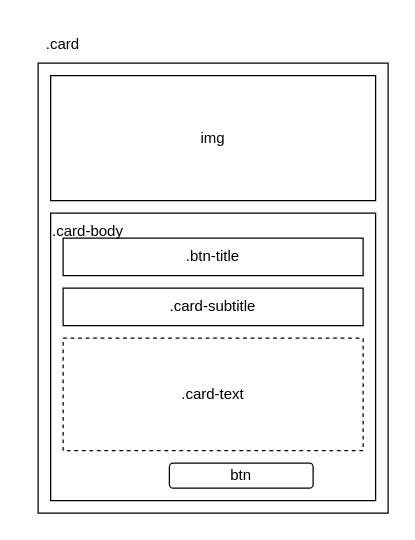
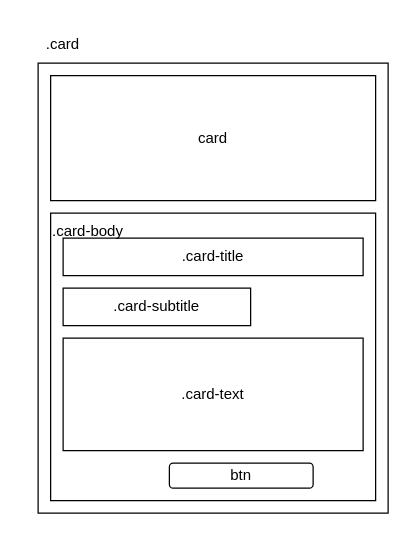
- <mxCell id="4" value="img" style="rounded=0;whiteSpace=wrap;html=1;" vertex="1" parent="1"><mxGeometry x="40" y="60" width="260" height="100" as="geometry" /></mxCell>
+ <mxCell id="4" value="card" style="rounded=0;whiteSpace=wrap;html=1;" vertex="1" parent="1"><mxGeometry x="40" y="60" width="260" height="100" as="geometry" /></mxCell>
- <mxCell id="6" value=".btn-title" style="rounded=0;whiteSpace=wrap;html=1;" vertex="1" parent="1"><mxGeometry x="50" y="190" width="240" height="30" as="geometry" /></mxCell>
+ <mxCell id="6" value=".card-title" style="rounded=0;whiteSpace=wrap;html=1;" vertex="1" parent="1"><mxGeometry x="50" y="190" width="240" height="30" as="geometry" /></mxCell>
- <mxCell id="8" value=".card-subtitle" style="rounded=0;whiteSpace=wrap;html=1;" vertex="1" parent="1"><mxGeometry x="50" y="230" width="240" height="30" as="geometry" /></mxCell>
+ <mxCell id="8" value=".card-subtitle" style="rounded=0;whiteSpace=wrap;html=1;" vertex="1" parent="1"><mxGeometry x="50" y="230" width="150" height="30" as="geometry" /></mxCell>
- <mxCell id="9" value=".card-text" style="rounded=0;whiteSpace=wrap;html=1;dashed=1;" vertex="1" parent="1"><mxGeometry x="50" y="270" width="240" height="90" as="geometry" /></mxCell>
+ <mxCell id="9" value=".card-text" style="rounded=0;whiteSpace=wrap;html=1;" vertex="1" parent="1"><mxGeometry x="50" y="270" width="240" height="90" as="geometry" /></mxCell>
